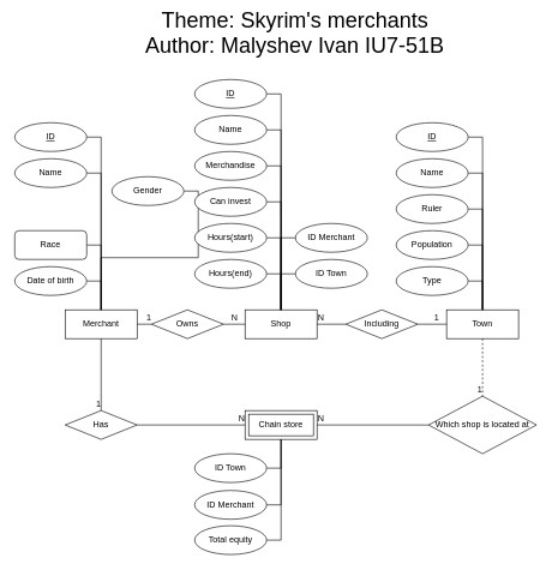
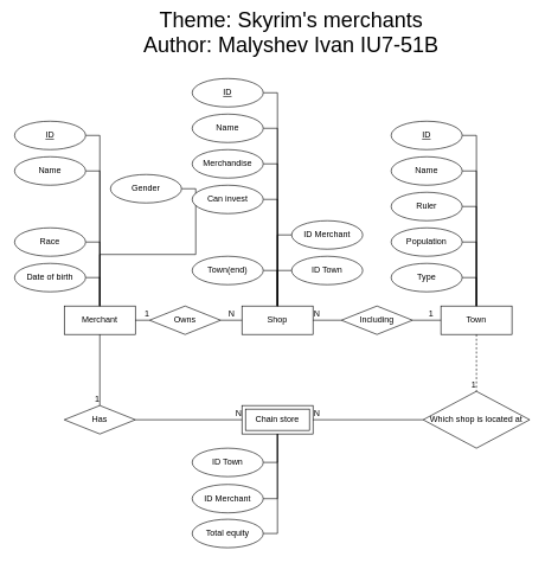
- <mxCell id="22" value="Hours(start)" style="ellipse;whiteSpace=wrap;html=1;align=center;" parent="1" vertex="1"><mxGeometry x="270" y="310" width="100" height="40" as="geometry" /></mxCell>
- <mxCell id="21" style="edgeStyle=orthogonalEdgeStyle;rounded=0;orthogonalLoop=1;jettySize=auto;html=1;exitX=1;exitY=0.5;exitDx=0;exitDy=0;entryX=0.5;entryY=0;entryDx=0;entryDy=0;endArrow=none;endFill=0;" parent="1" source="22" target="14" edge="1"><mxGeometry relative="1" as="geometry" /></mxCell>
- <mxCell id="9" value="Race" style="whiteSpace=wrap;html=1;align=center;rounded=1;" parent="1" vertex="1"><mxGeometry x="20" y="320" width="100" height="40" as="geometry" /></mxCell>
+ <mxCell id="9" value="Race" style="ellipse;whiteSpace=wrap;html=1;align=center;" parent="1" vertex="1"><mxGeometry x="20" y="320" width="100" height="40" as="geometry" /></mxCell>
- <mxCell id="58" value="Hours(end)" style="ellipse;whiteSpace=wrap;html=1;align=center;" parent="1" vertex="1"><mxGeometry x="270" y="360" width="100" height="40" as="geometry" /></mxCell>
+ <mxCell id="58" value="Town(end)" style="ellipse;whiteSpace=wrap;html=1;align=center;" parent="1" vertex="1"><mxGeometry x="270" y="360" width="100" height="40" as="geometry" /></mxCell>
